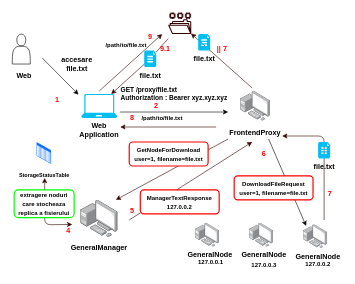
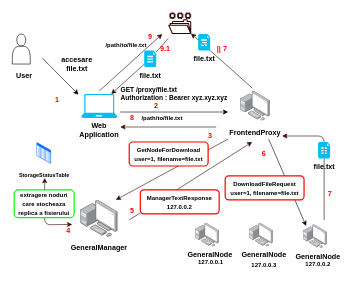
- <mxCell id="10" value="&lt;b&gt;Web&lt;/b&gt;" style="text;html=1;strokeColor=none;fillColor=none;align=center;verticalAlign=middle;whiteSpace=wrap;rounded=0;" vertex="1" parent="1"><mxGeometry x="20" y="116" width="40" height="20" as="geometry" /></mxCell>
+ <mxCell id="10" value="&lt;b&gt;User&lt;/b&gt;" style="text;html=1;strokeColor=none;fillColor=none;align=center;verticalAlign=middle;whiteSpace=wrap;rounded=0;" vertex="1" parent="1"><mxGeometry x="20" y="116" width="40" height="20" as="geometry" /></mxCell>
+ <mxCell id="40" value="&lt;b&gt;&lt;font color=&quot;#ff0000&quot;&gt;3&lt;/font&gt;&lt;/b&gt;" style="text;html=1;strokeColor=none;fillColor=none;align=center;verticalAlign=middle;whiteSpace=wrap;rounded=0;" vertex="1" parent="1"><mxGeometry x="330" y="216" width="40" height="20" as="geometry" /></mxCell>
- <mxCell id="48" value="&lt;font style=&quot;font-size: 10px&quot;&gt;&lt;b&gt;DownloadFileRequest&lt;br&gt;user=1, filename=file.txt&lt;br&gt;&lt;/b&gt;&lt;/font&gt;" style="rounded=1;whiteSpace=wrap;html=1;strokeWidth=2;strokeColor=#FF0000;" vertex="1" parent="1"><mxGeometry x="390" y="292.58" width="131.54" height="40" as="geometry" /></mxCell>
+ <mxCell id="48" value="&lt;font style=&quot;font-size: 10px&quot;&gt;&lt;b&gt;DownloadFileRequest&lt;br&gt;user=1, filename=file.txt&lt;br&gt;&lt;/b&gt;&lt;/font&gt;" style="rounded=1;whiteSpace=wrap;html=1;strokeWidth=2;strokeColor=#FF0000;" vertex="1" parent="1"><mxGeometry x="375" y="292.58" width="131.54" height="40" as="geometry" /></mxCell>
